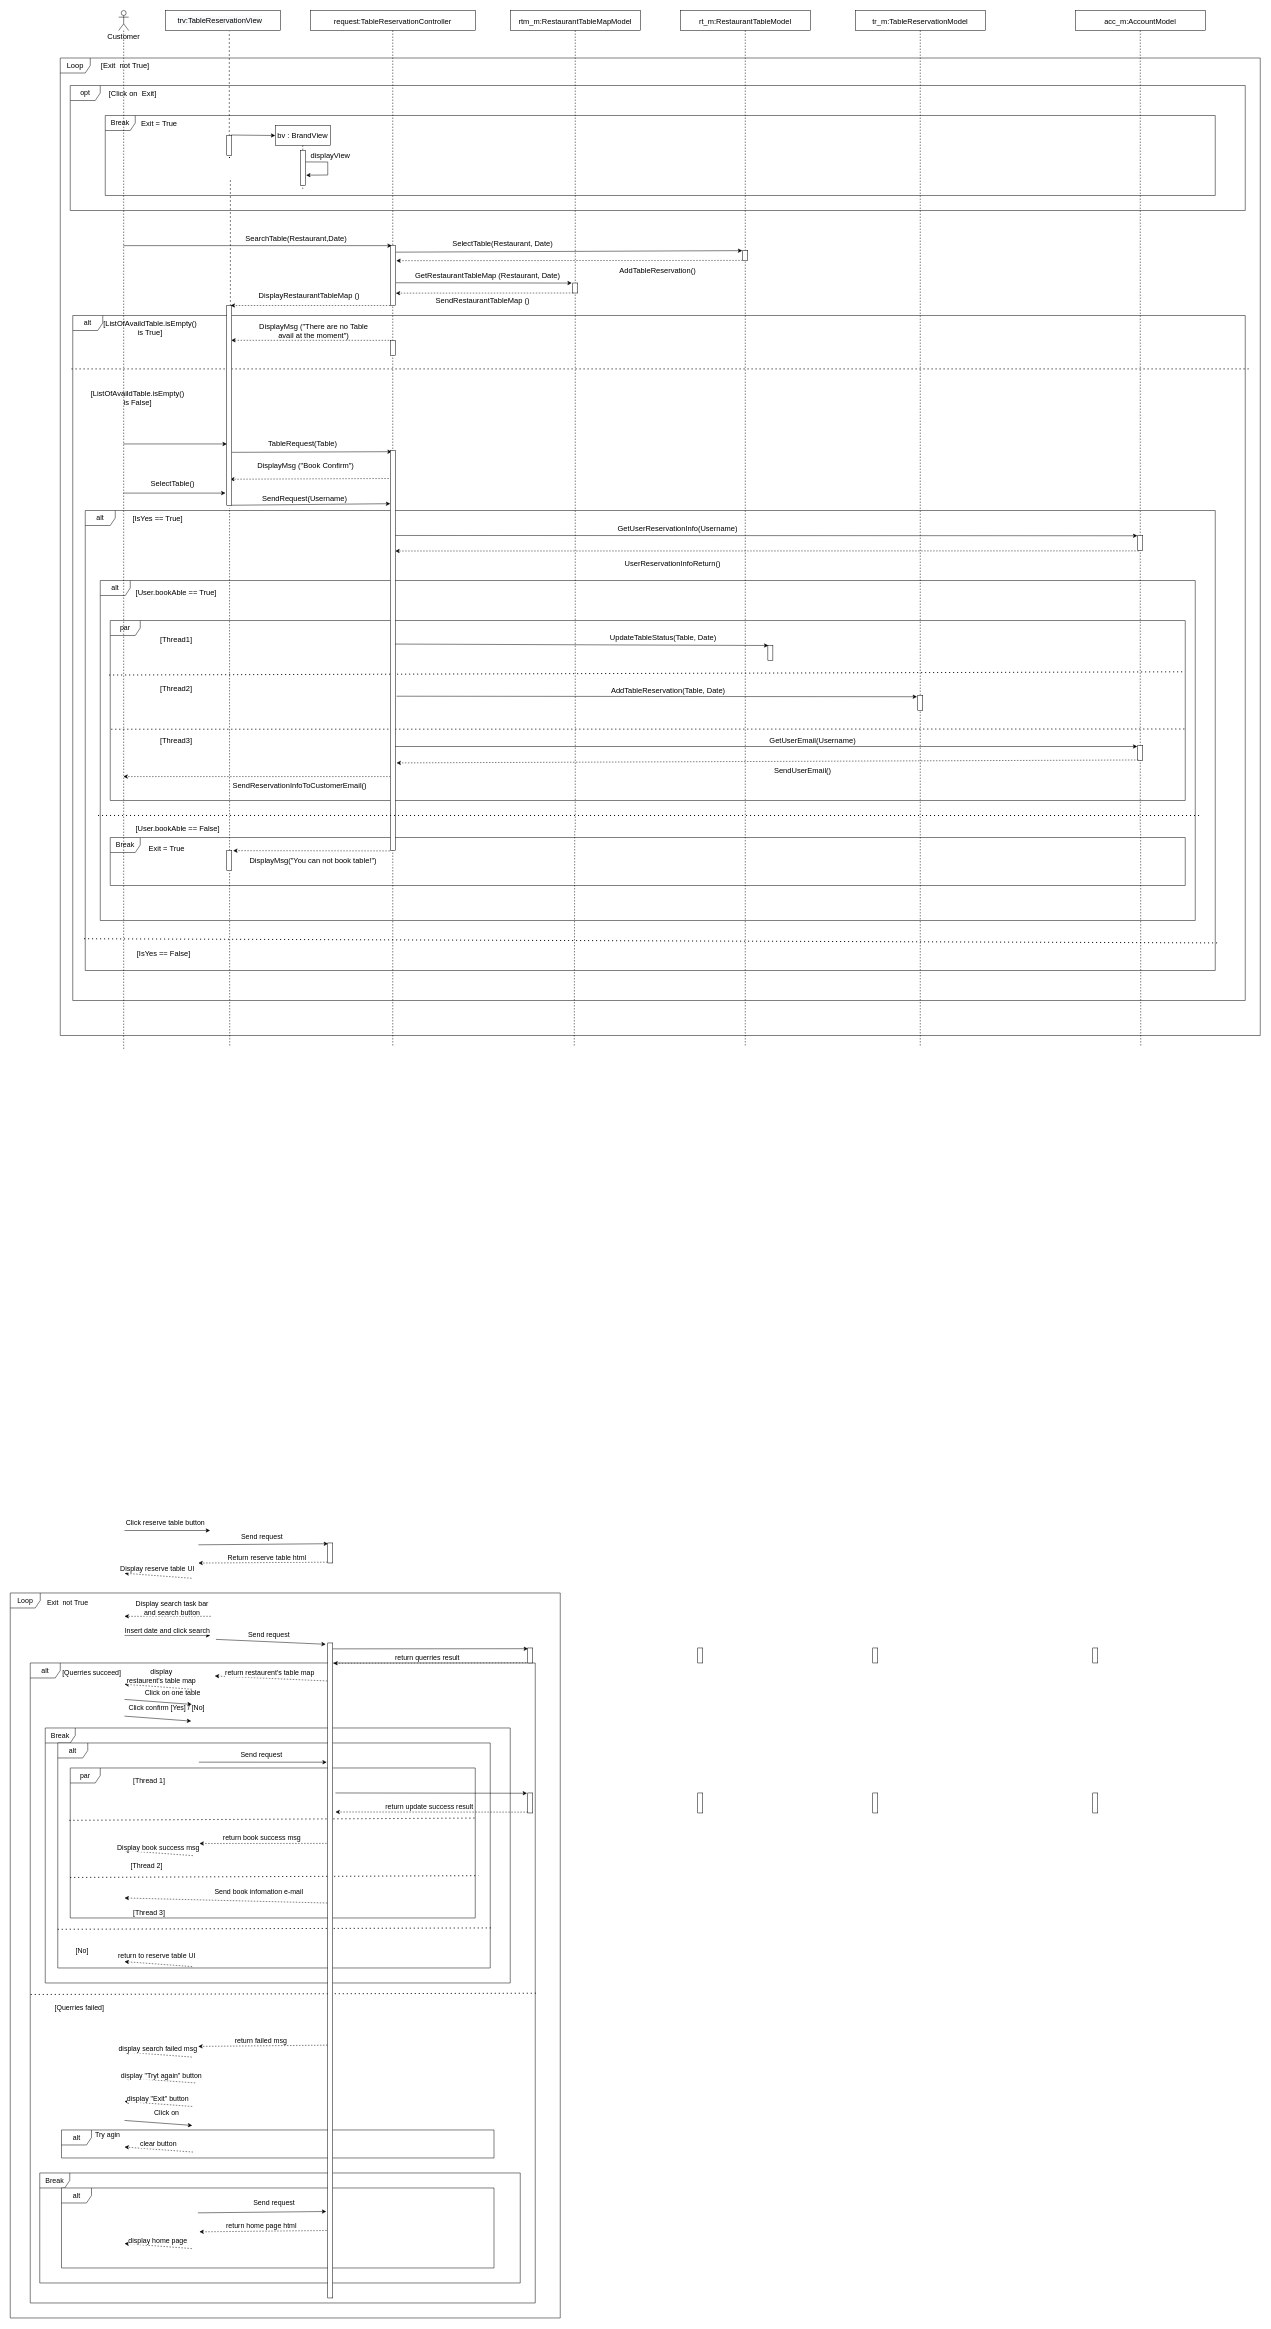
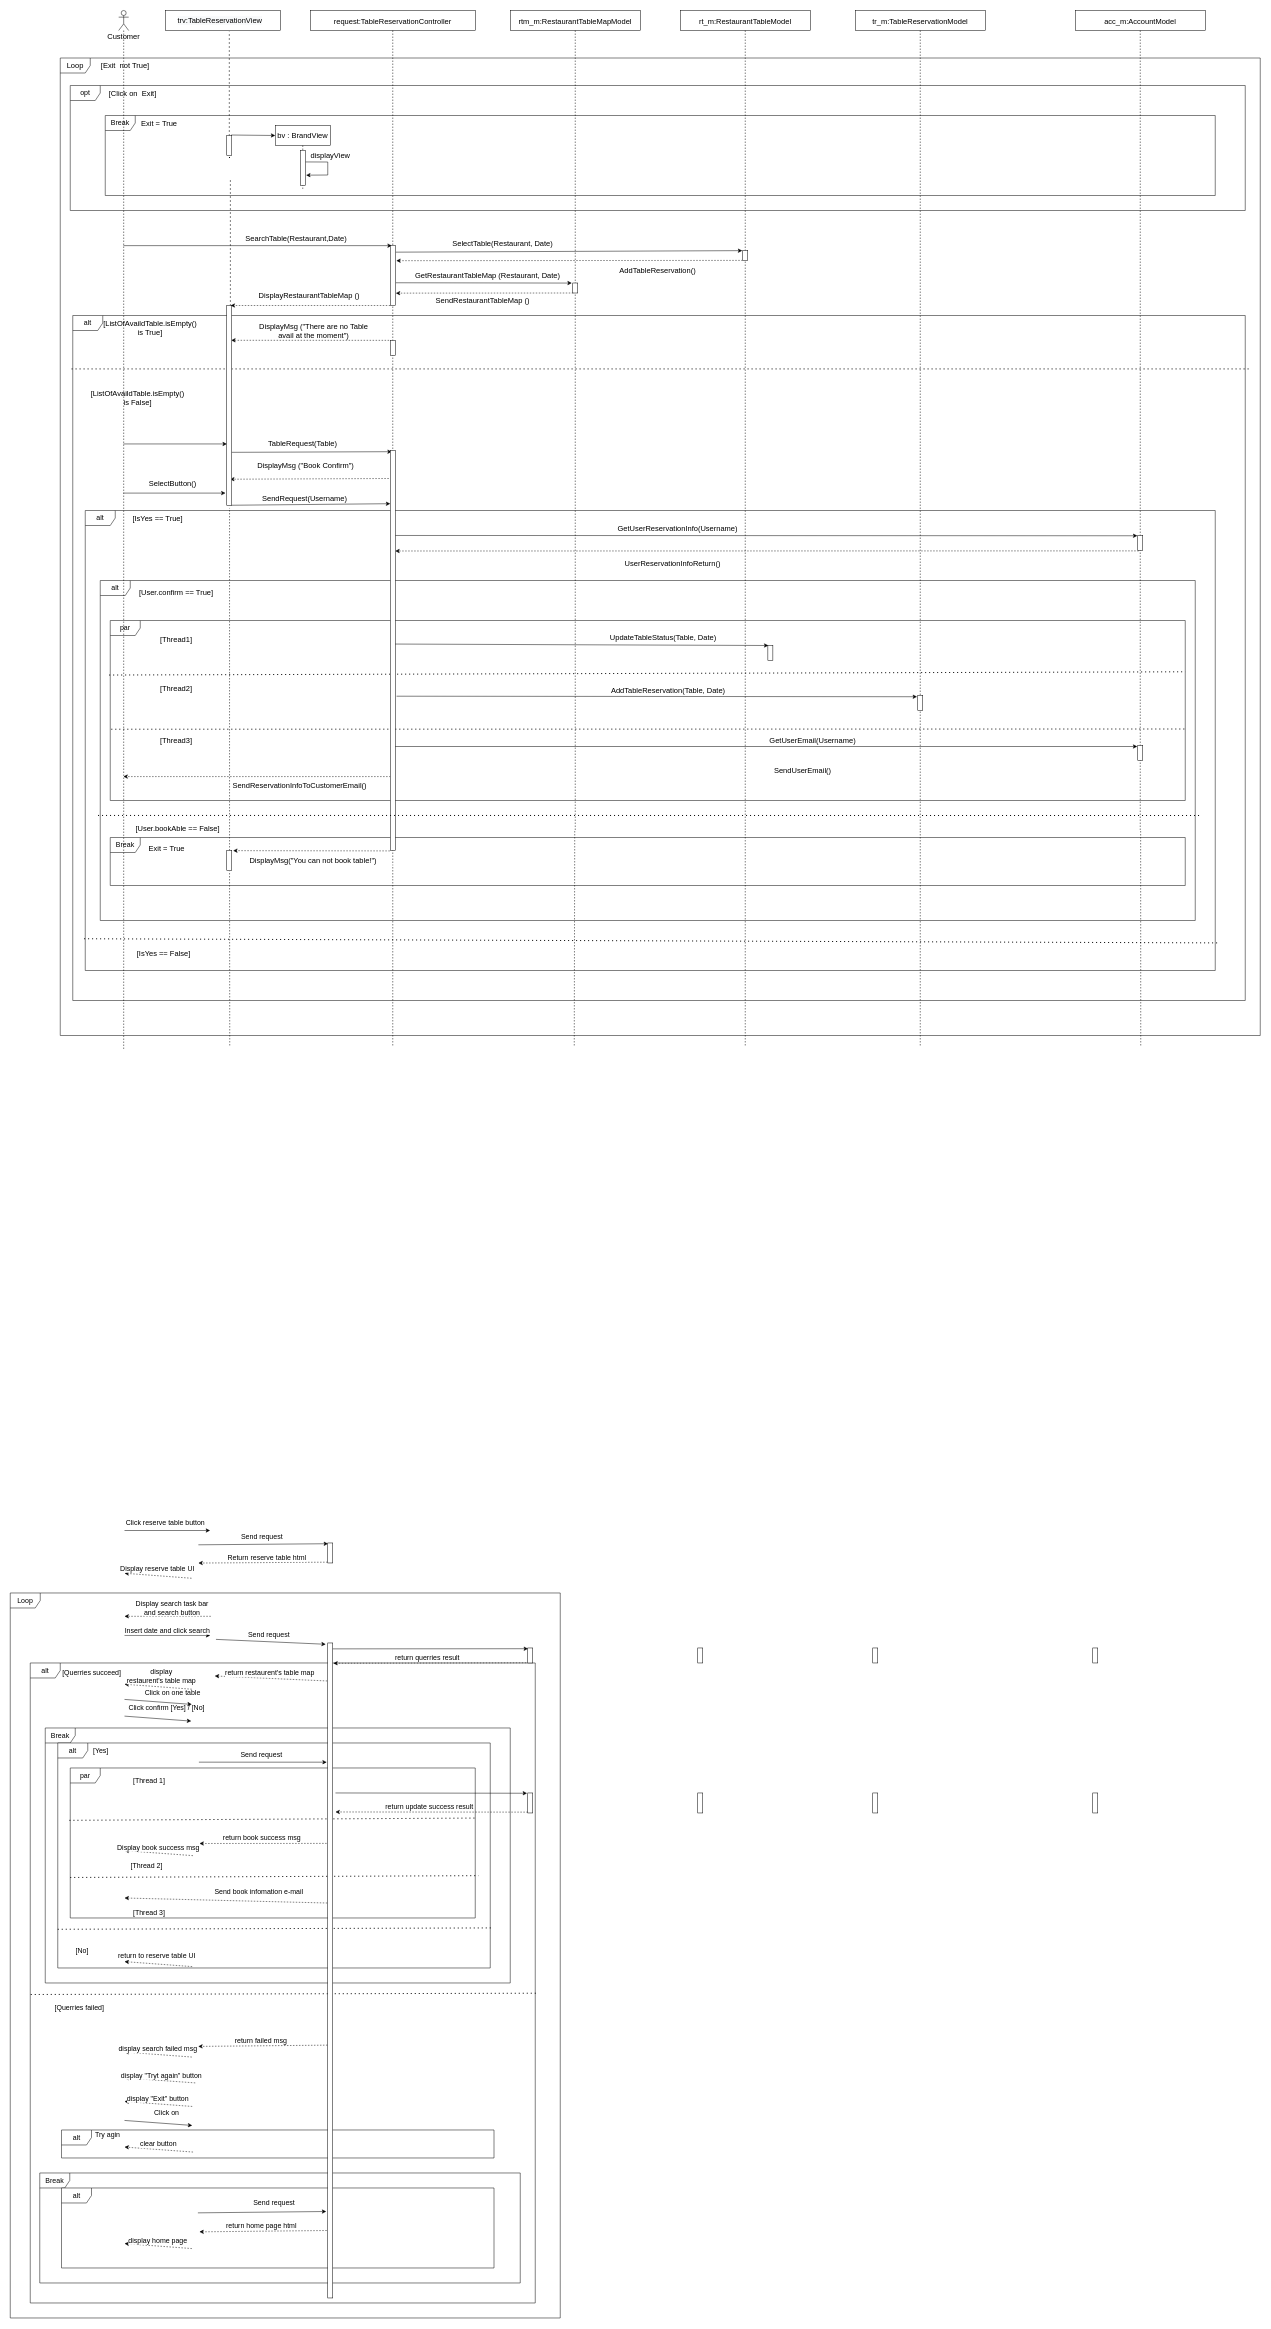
- <mxCell id="113" value="SelectTable()" style="text;html=1;strokeColor=none;fillColor=none;align=center;verticalAlign=middle;whiteSpace=wrap;rounded=0;fontSize=15;" vertex="1" parent="1"><mxGeometry x="230" y="950" width="230" height="30" as="geometry" /></mxCell>
+ <mxCell id="113" value="SelectButton()" style="text;html=1;strokeColor=none;fillColor=none;align=center;verticalAlign=middle;whiteSpace=wrap;rounded=0;fontSize=15;" vertex="1" parent="1"><mxGeometry x="230" y="950" width="230" height="30" as="geometry" /></mxCell>
- <mxCell id="123" value="[User.bookAble == True]" style="text;html=1;strokeColor=none;fillColor=none;align=center;verticalAlign=middle;whiteSpace=wrap;rounded=0;fontSize=15;" vertex="1" parent="1"><mxGeometry x="236.87" y="1169" width="230" height="30" as="geometry" /></mxCell>
+ <mxCell id="123" value="[User.confirm == True]" style="text;html=1;strokeColor=none;fillColor=none;align=center;verticalAlign=middle;whiteSpace=wrap;rounded=0;fontSize=15;" vertex="1" parent="1"><mxGeometry x="236.87" y="1169" width="230" height="30" as="geometry" /></mxCell>
- <mxCell id="128" value="" style="endArrow=classic;html=1;rounded=0;fontSize=15;exitX=0.486;exitY=0.914;exitDx=0;exitDy=0;exitPerimeter=0;dashed=1;entryX=0.523;entryY=0.88;entryDx=0;entryDy=0;entryPerimeter=0;" edge="1" parent="1" source="116" target="22"><mxGeometry width="50" height="50" relative="1" as="geometry"><mxPoint x="2286.88" y="1110.76" as="sourcePoint" /><mxPoint x="800" y="1111" as="targetPoint" /></mxGeometry></mxCell>
- <mxCell id="59" value="&lt;font style=&quot;font-size: 14px&quot;&gt;Exit&amp;nbsp; not True&lt;/font&gt;" style="text;html=1;strokeColor=none;fillColor=none;align=center;verticalAlign=middle;whiteSpace=wrap;rounded=0;" parent="1" vertex="1"><mxGeometry x="70" y="3194.94" width="130" height="20" as="geometry" /></mxCell>
+ <mxCell id="38" value="[Yes]" style="text;strokeColor=none;fillColor=none;align=left;verticalAlign=top;spacingLeft=4;spacingRight=4;overflow=hidden;rotatable=0;points=[[0,0.5],[1,0.5]];portConstraint=eastwest;fontSize=14;" parent="1" vertex="1"><mxGeometry x="180" y="3484.94" width="60" height="26" as="geometry" /></mxCell>
